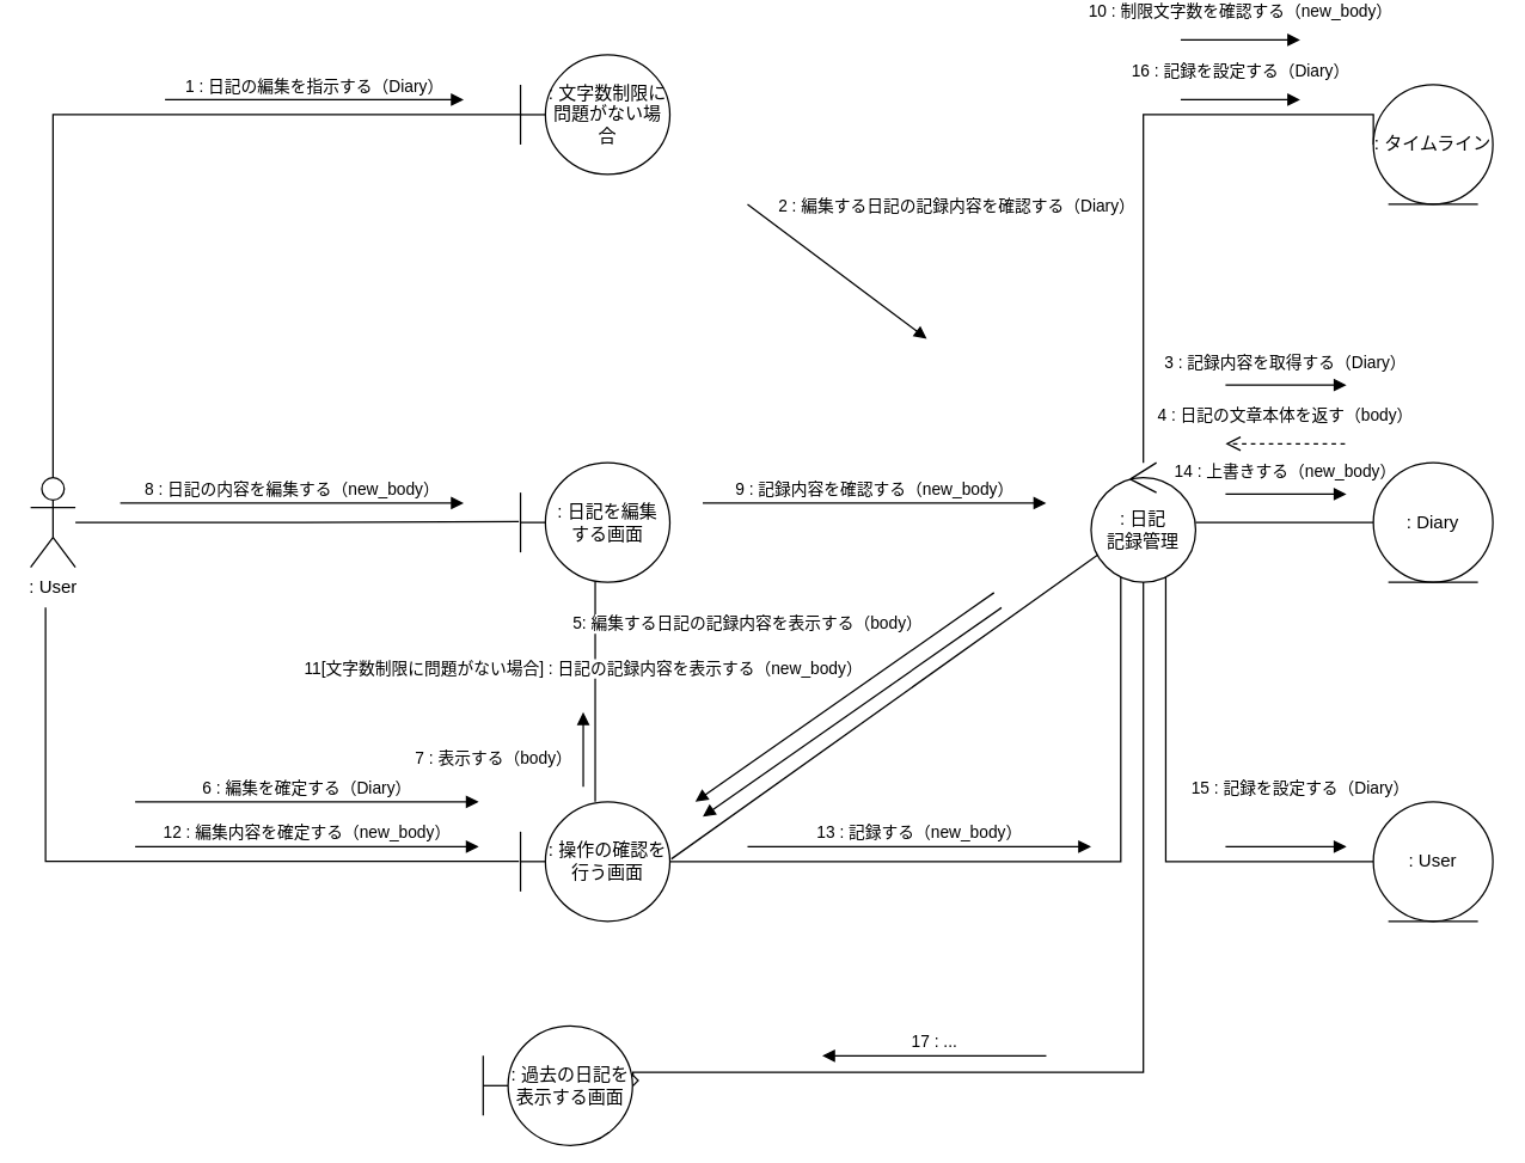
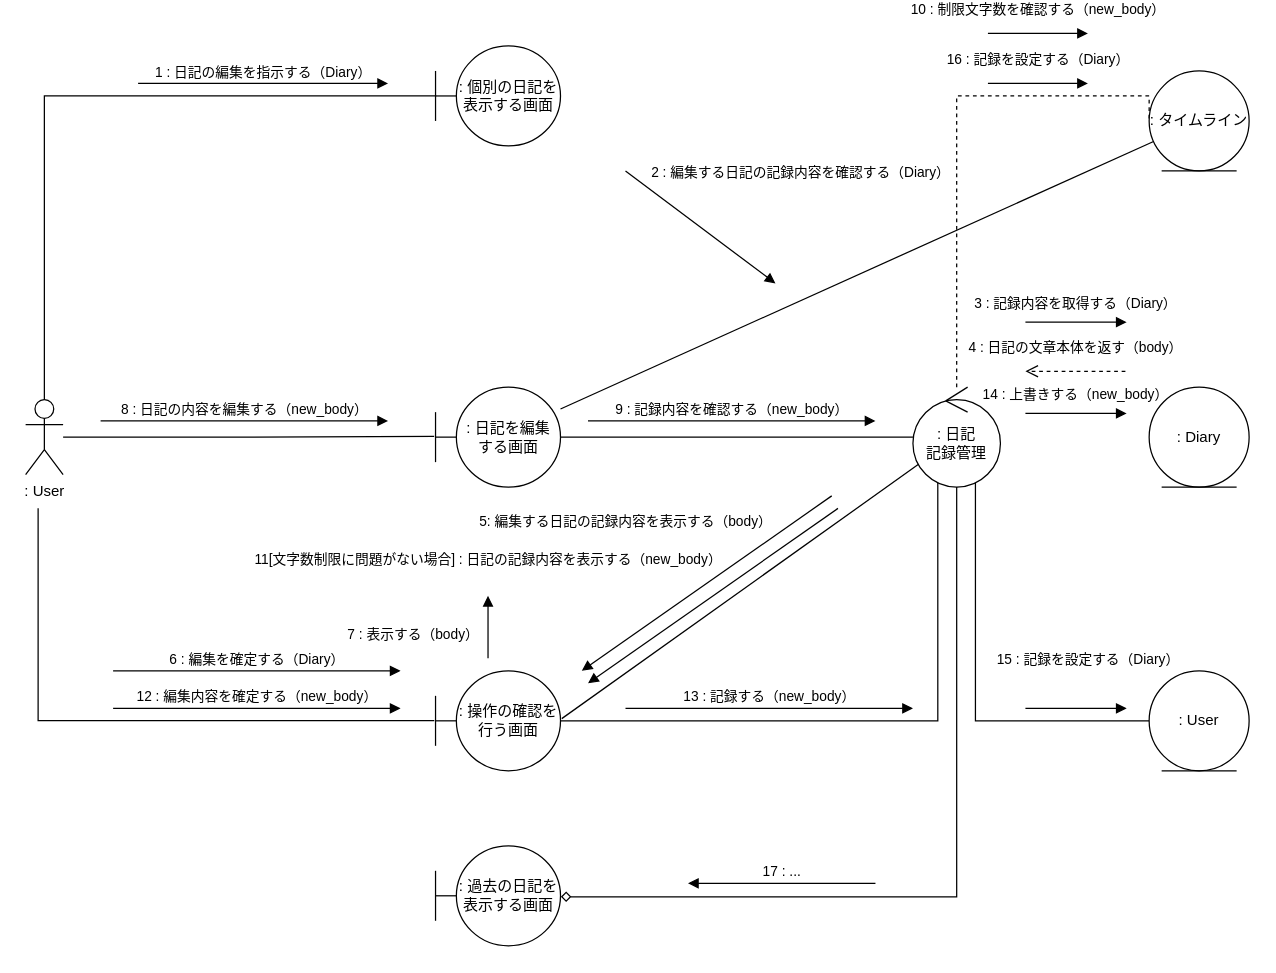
- <mxCell id="6" value=": 文字数制限に問題がない場合" style="shape=umlBoundary;whiteSpace=wrap;html=1;" vertex="1" parent="1"><mxGeometry x="348" y="30" width="100" height="80" as="geometry" /></mxCell>
+ <mxCell id="6" value=": 個別の日記を表示する画面" style="shape=umlBoundary;whiteSpace=wrap;html=1;" vertex="1" parent="1"><mxGeometry x="348" y="30" width="100" height="80" as="geometry" /></mxCell>
- <mxCell id="12" style="edgeStyle=orthogonalEdgeStyle;rounded=0;html=1;entryX=0;entryY=0.5;entryDx=0;entryDy=0;endArrow=none;endFill=0;" edge="1" parent="1" source="17" target="26"><mxGeometry relative="1" as="geometry"><mxPoint x="898.3" y="69.84" as="targetPoint" /><Array as="points"><mxPoint x="765" y="70" /></Array></mxGeometry></mxCell>
+ <mxCell id="12" style="edgeStyle=orthogonalEdgeStyle;rounded=0;html=1;entryX=0;entryY=0.5;entryDx=0;entryDy=0;endArrow=none;endFill=0;dashed=1;" edge="1" parent="1" source="17" target="26"><mxGeometry relative="1" as="geometry"><mxPoint x="898.3" y="69.84" as="targetPoint" /><Array as="points"><mxPoint x="765" y="70" /></Array></mxGeometry></mxCell>
- <mxCell id="14" style="edgeStyle=orthogonalEdgeStyle;rounded=0;html=1;entryX=0;entryY=0.5;entryDx=0;entryDy=0;endArrow=none;endFill=0;" edge="1" parent="1" source="17" target="27"><mxGeometry relative="1" as="geometry"><mxPoint x="898" y="343.08" as="targetPoint" /></mxGeometry></mxCell>
+ <mxCell id="14" style="edgeStyle=orthogonalEdgeStyle;rounded=0;html=1;endArrow=none;endFill=0;" edge="1" parent="1" source="17" target="8"><mxGeometry relative="1" as="geometry"><mxPoint x="898" y="343.08" as="targetPoint" /></mxGeometry></mxCell>
- <mxCell id="7" style="edgeStyle=none;rounded=0;html=1;endArrow=none;endFill=0;" edge="1" parent="1" source="8" target="21"><mxGeometry relative="1" as="geometry" /></mxCell>
+ <mxCell id="7" style="edgeStyle=none;rounded=0;html=1;endArrow=none;endFill=0;" edge="1" parent="1" source="8" target="26"><mxGeometry relative="1" as="geometry" /></mxCell>
- <mxCell id="31" value=": 過去の日記を表示する画面" style="shape=umlBoundary;whiteSpace=wrap;html=1;" vertex="1" parent="1"><mxGeometry x="323" y="680" width="100" height="80" as="geometry" /></mxCell>
+ <mxCell id="31" value=": 過去の日記を表示する画面" style="shape=umlBoundary;whiteSpace=wrap;html=1;" vertex="1" parent="1"><mxGeometry x="348" y="670" width="100" height="80" as="geometry" /></mxCell>
